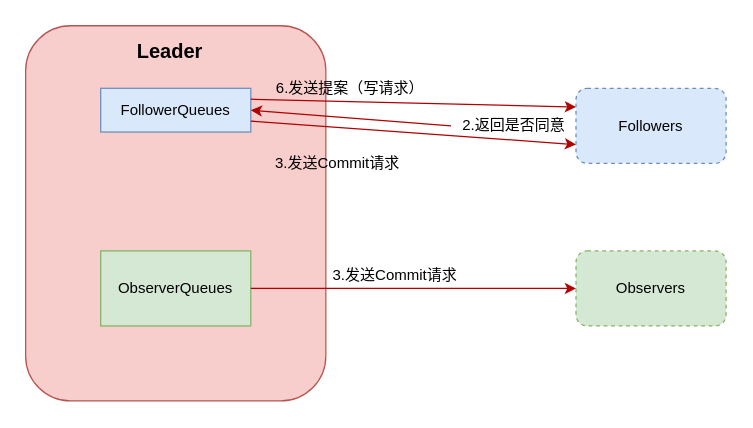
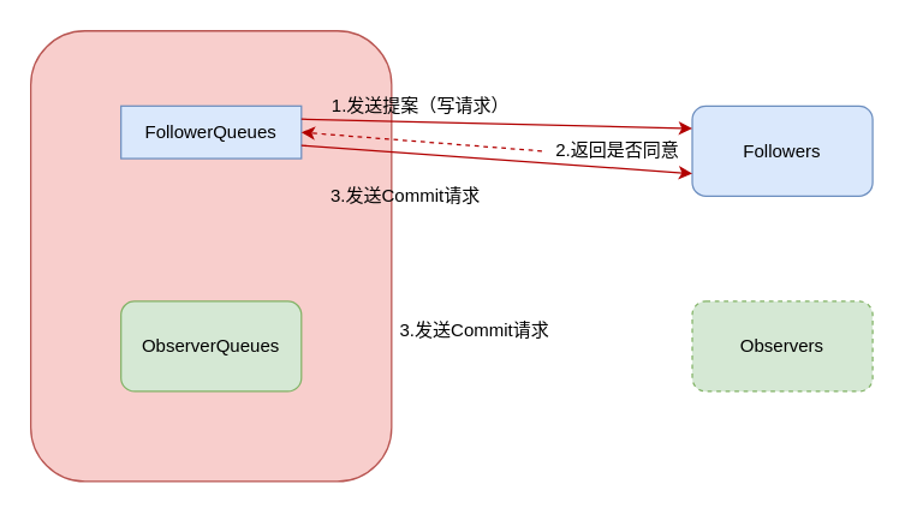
- <mxCell id="16" value="&lt;font size=&quot;1&quot;&gt;&lt;b style=&quot;font-size: 16px&quot;&gt;Leader&lt;/b&gt;&lt;/font&gt;" style="text;html=1;align=center;verticalAlign=middle;resizable=0;points=[];autosize=1;strokeColor=none;fillColor=none;" vertex="1" parent="1"><mxGeometry x="100" y="30" width="70" height="20" as="geometry" /></mxCell>
- <mxCell id="11" value="6.发送提案（写请求）" style="text;html=1;align=center;verticalAlign=middle;resizable=0;points=[];autosize=1;strokeColor=none;fillColor=none;fontSize=12;" parent="1" vertex="1"><mxGeometry x="214" y="60" width="130" height="20" as="geometry" /></mxCell>
+ <mxCell id="11" value="1.发送提案（写请求）" style="text;html=1;align=center;verticalAlign=middle;resizable=0;points=[];autosize=1;strokeColor=none;fillColor=none;fontSize=12;" parent="1" vertex="1"><mxGeometry x="214" y="60" width="130" height="20" as="geometry" /></mxCell>
- <mxCell id="8" value="" style="endArrow=classic;html=1;rounded=0;fontSize=12;exitX=0;exitY=0.5;exitDx=0;exitDy=0;entryX=1;entryY=0.5;entryDx=0;entryDy=0;startArrow=none;fillColor=#e51400;strokeColor=#B20000;" parent="1" source="14" target="3" edge="1"><mxGeometry width="50" height="50" relative="1" as="geometry"><mxPoint x="330" y="190" as="sourcePoint" /><mxPoint x="380" y="140" as="targetPoint" /></mxGeometry></mxCell>
+ <mxCell id="8" value="" style="endArrow=classic;html=1;rounded=0;fontSize=12;exitX=0;exitY=0.5;exitDx=0;exitDy=0;entryX=1;entryY=0.5;entryDx=0;entryDy=0;startArrow=none;fillColor=#e51400;strokeColor=#B20000;dashed=1;" parent="1" source="14" target="3" edge="1"><mxGeometry width="50" height="50" relative="1" as="geometry"><mxPoint x="330" y="190" as="sourcePoint" /><mxPoint x="380" y="140" as="targetPoint" /></mxGeometry></mxCell>
- <mxCell id="5" value="&lt;font style=&quot;font-size: 12px&quot;&gt;Followers&lt;/font&gt;" style="rounded=1;whiteSpace=wrap;html=1;fontSize=14;fillColor=#dae8fc;strokeColor=#6c8ebf;dashed=1;" parent="1" vertex="1"><mxGeometry x="460" y="70" width="120" height="60" as="geometry" /></mxCell>
+ <mxCell id="5" value="&lt;font style=&quot;font-size: 12px&quot;&gt;Followers&lt;/font&gt;" style="rounded=1;whiteSpace=wrap;html=1;fontSize=14;fillColor=#dae8fc;strokeColor=#6c8ebf;" parent="1" vertex="1"><mxGeometry x="460" y="70" width="120" height="60" as="geometry" /></mxCell>
- <mxCell id="4" value="ObserverQueues" style="rounded=0;whiteSpace=wrap;html=1;fillColor=#d5e8d4;strokeColor=#82b366;" parent="1" vertex="1"><mxGeometry x="80" y="200" width="120" height="60" as="geometry" /></mxCell>
+ <mxCell id="4" value="ObserverQueues" style="whiteSpace=wrap;html=1;fillColor=#d5e8d4;strokeColor=#82b366;rounded=1;" parent="1" vertex="1"><mxGeometry x="80" y="200" width="120" height="60" as="geometry" /></mxCell>
- <mxCell id="9" value="" style="endArrow=classic;html=1;rounded=0;fontSize=12;exitX=1;exitY=0.5;exitDx=0;exitDy=0;entryX=0;entryY=0.5;entryDx=0;entryDy=0;fillColor=#e51400;strokeColor=#B20000;" parent="1" source="4" target="6" edge="1"><mxGeometry width="50" height="50" relative="1" as="geometry"><mxPoint x="320" y="260" as="sourcePoint" /><mxPoint x="370" y="210" as="targetPoint" /></mxGeometry></mxCell>
